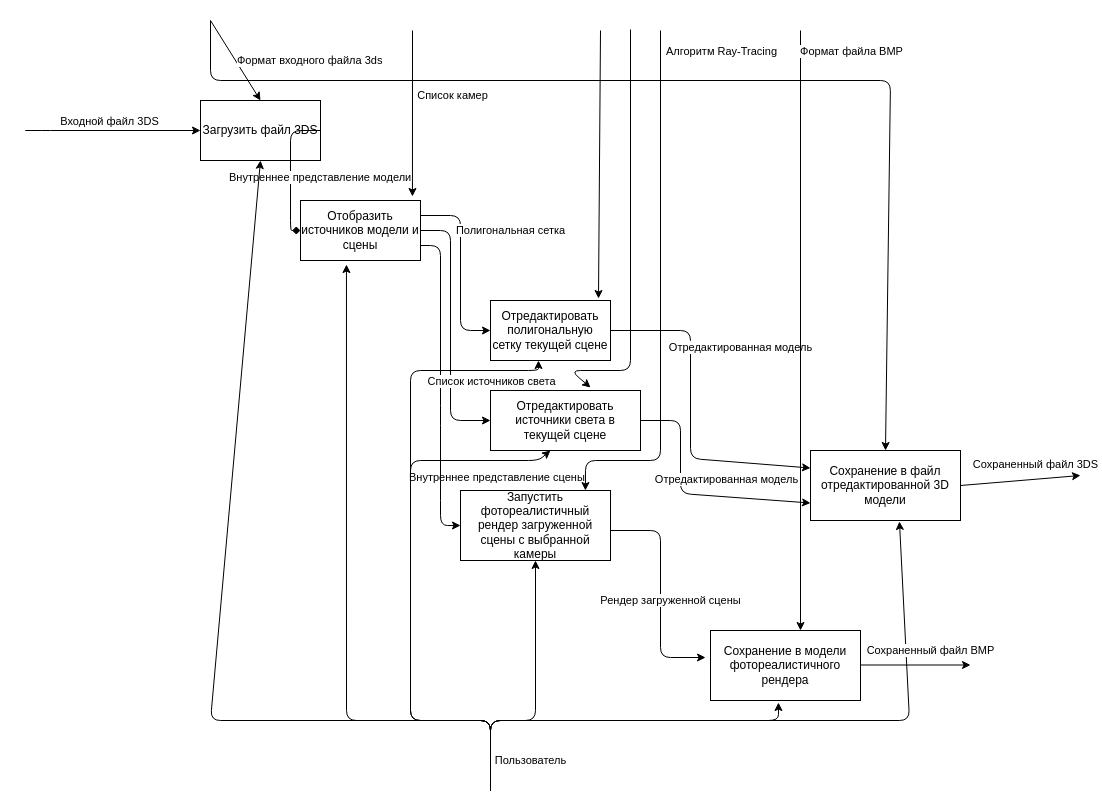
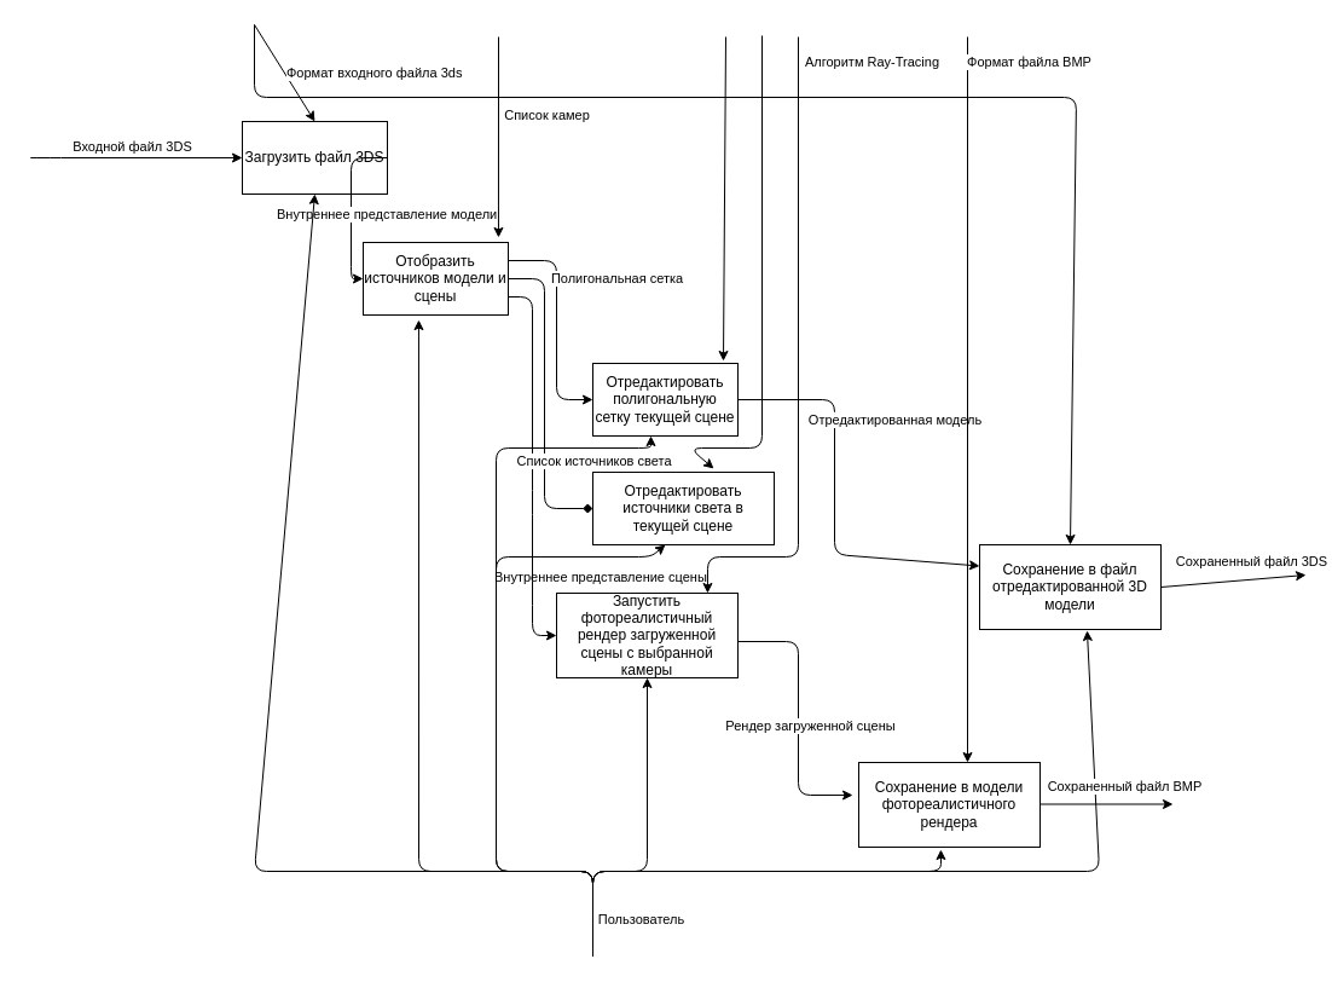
- <mxCell id="11" value="" style="endArrow=diamond;html=1;align=center;exitX=1;exitY=0.5;exitDx=0;exitDy=0;entryX=0;entryY=0.5;entryDx=0;entryDy=0;" edge="1" parent="1" source="2" target="3"><mxGeometry width="50" height="50" relative="1" as="geometry"><mxPoint x="190" y="420" as="sourcePoint" /><mxPoint x="360" y="130" as="targetPoint" /><Array as="points"><mxPoint x="290" y="130" /><mxPoint x="290" y="230" /></Array></mxGeometry></mxCell>
+ <mxCell id="11" value="" style="endArrow=classic;html=1;align=center;exitX=1;exitY=0.5;exitDx=0;exitDy=0;entryX=0;entryY=0.5;entryDx=0;entryDy=0;" edge="1" parent="1" source="2" target="3"><mxGeometry width="50" height="50" relative="1" as="geometry"><mxPoint x="190" y="420" as="sourcePoint" /><mxPoint x="360" y="130" as="targetPoint" /><Array as="points"><mxPoint x="290" y="130" /><mxPoint x="290" y="230" /></Array></mxGeometry></mxCell>
- <mxCell id="16" value="" style="endArrow=classic;html=1;align=center;exitX=1;exitY=0.5;exitDx=0;exitDy=0;entryX=0;entryY=0.5;entryDx=0;entryDy=0;" edge="1" parent="1" source="3" target="5"><mxGeometry width="50" height="50" relative="1" as="geometry"><mxPoint x="480" y="340" as="sourcePoint" /><mxPoint x="530" y="290" as="targetPoint" /><Array as="points"><mxPoint x="450" y="230" /><mxPoint x="450" y="420" /></Array></mxGeometry></mxCell>
+ <mxCell id="16" value="" style="endArrow=diamond;html=1;align=center;exitX=1;exitY=0.5;exitDx=0;exitDy=0;entryX=0;entryY=0.5;entryDx=0;entryDy=0;" edge="1" parent="1" source="3" target="5"><mxGeometry width="50" height="50" relative="1" as="geometry"><mxPoint x="480" y="340" as="sourcePoint" /><mxPoint x="530" y="290" as="targetPoint" /><Array as="points"><mxPoint x="450" y="230" /><mxPoint x="450" y="420" /></Array></mxGeometry></mxCell>
- <mxCell id="18" value="" style="endArrow=classic;html=1;align=center;exitX=1;exitY=0.5;exitDx=0;exitDy=0;entryX=0;entryY=0.75;entryDx=0;entryDy=0;" edge="1" parent="1" source="5" target="8"><mxGeometry width="50" height="50" relative="1" as="geometry"><mxPoint x="480" y="440" as="sourcePoint" /><mxPoint x="530" y="390" as="targetPoint" /><Array as="points"><mxPoint x="680" y="420" /><mxPoint x="680" y="493" /></Array></mxGeometry></mxCell>
- <mxCell id="19" value="Отредактированная модель" style="edgeLabel;html=1;align=center;verticalAlign=middle;resizable=0;points=[];" vertex="1" connectable="0" parent="18"><mxGeometry x="0.279" y="3" relative="1" as="geometry"><mxPoint x="2" y="-15" as="offset" /></mxGeometry></mxCell>
